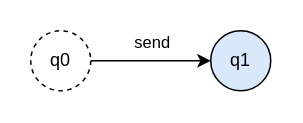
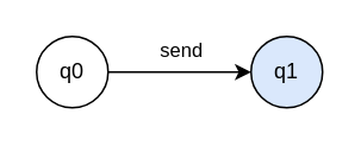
- <mxCell id="4" value="q0" style="ellipse;whiteSpace=wrap;html=1;aspect=fixed;dashed=1;" vertex="1" parent="1"><mxGeometry x="20" y="20" width="40" height="40" as="geometry" /></mxCell>
+ <mxCell id="4" value="q0" style="ellipse;whiteSpace=wrap;html=1;aspect=fixed;" vertex="1" parent="1"><mxGeometry x="20" y="20" width="40" height="40" as="geometry" /></mxCell>
